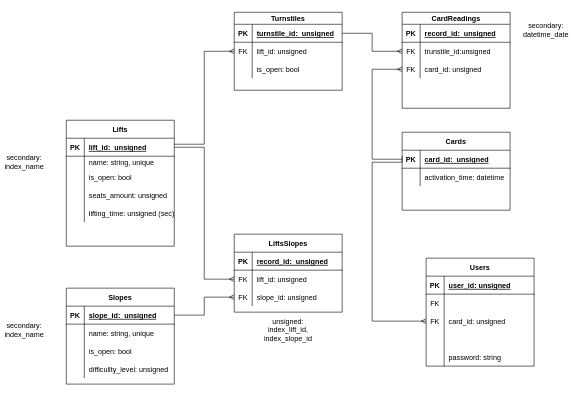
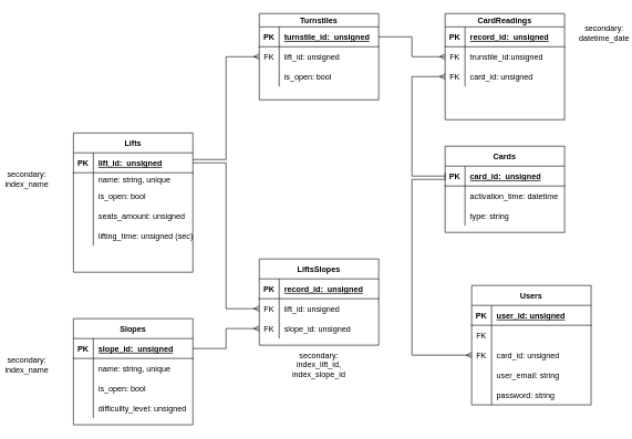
+ <mxCell id="26" value="type: string" style="shape=partialRectangle;connectable=0;fillColor=none;top=0;left=0;bottom=0;right=0;align=left;spacingLeft=6;overflow=hidden;" parent="24" vertex="1"><mxGeometry x="30" width="150" height="30" as="geometry" /></mxCell>
- <mxCell id="98" value="unsigned:&lt;br&gt;index_lift_id,&lt;br&gt;index_slope_id" style="text;html=1;strokeColor=none;fillColor=none;align=center;verticalAlign=middle;whiteSpace=wrap;rounded=0;" parent="1" vertex="1"><mxGeometry x="460" y="540" width="40" height="20" as="geometry" /></mxCell>
+ <mxCell id="98" value="secondary:&lt;br&gt;index_lift_id,&lt;br&gt;index_slope_id" style="text;html=1;strokeColor=none;fillColor=none;align=center;verticalAlign=middle;whiteSpace=wrap;rounded=0;" parent="1" vertex="1"><mxGeometry x="460" y="540" width="40" height="20" as="geometry" /></mxCell>
+ <mxCell id="13" value="user_email: string" style="shape=partialRectangle;connectable=0;fillColor=none;top=0;left=0;bottom=0;right=0;align=left;spacingLeft=6;overflow=hidden;" parent="11" vertex="1"><mxGeometry x="30" width="150" height="30" as="geometry" /></mxCell>
